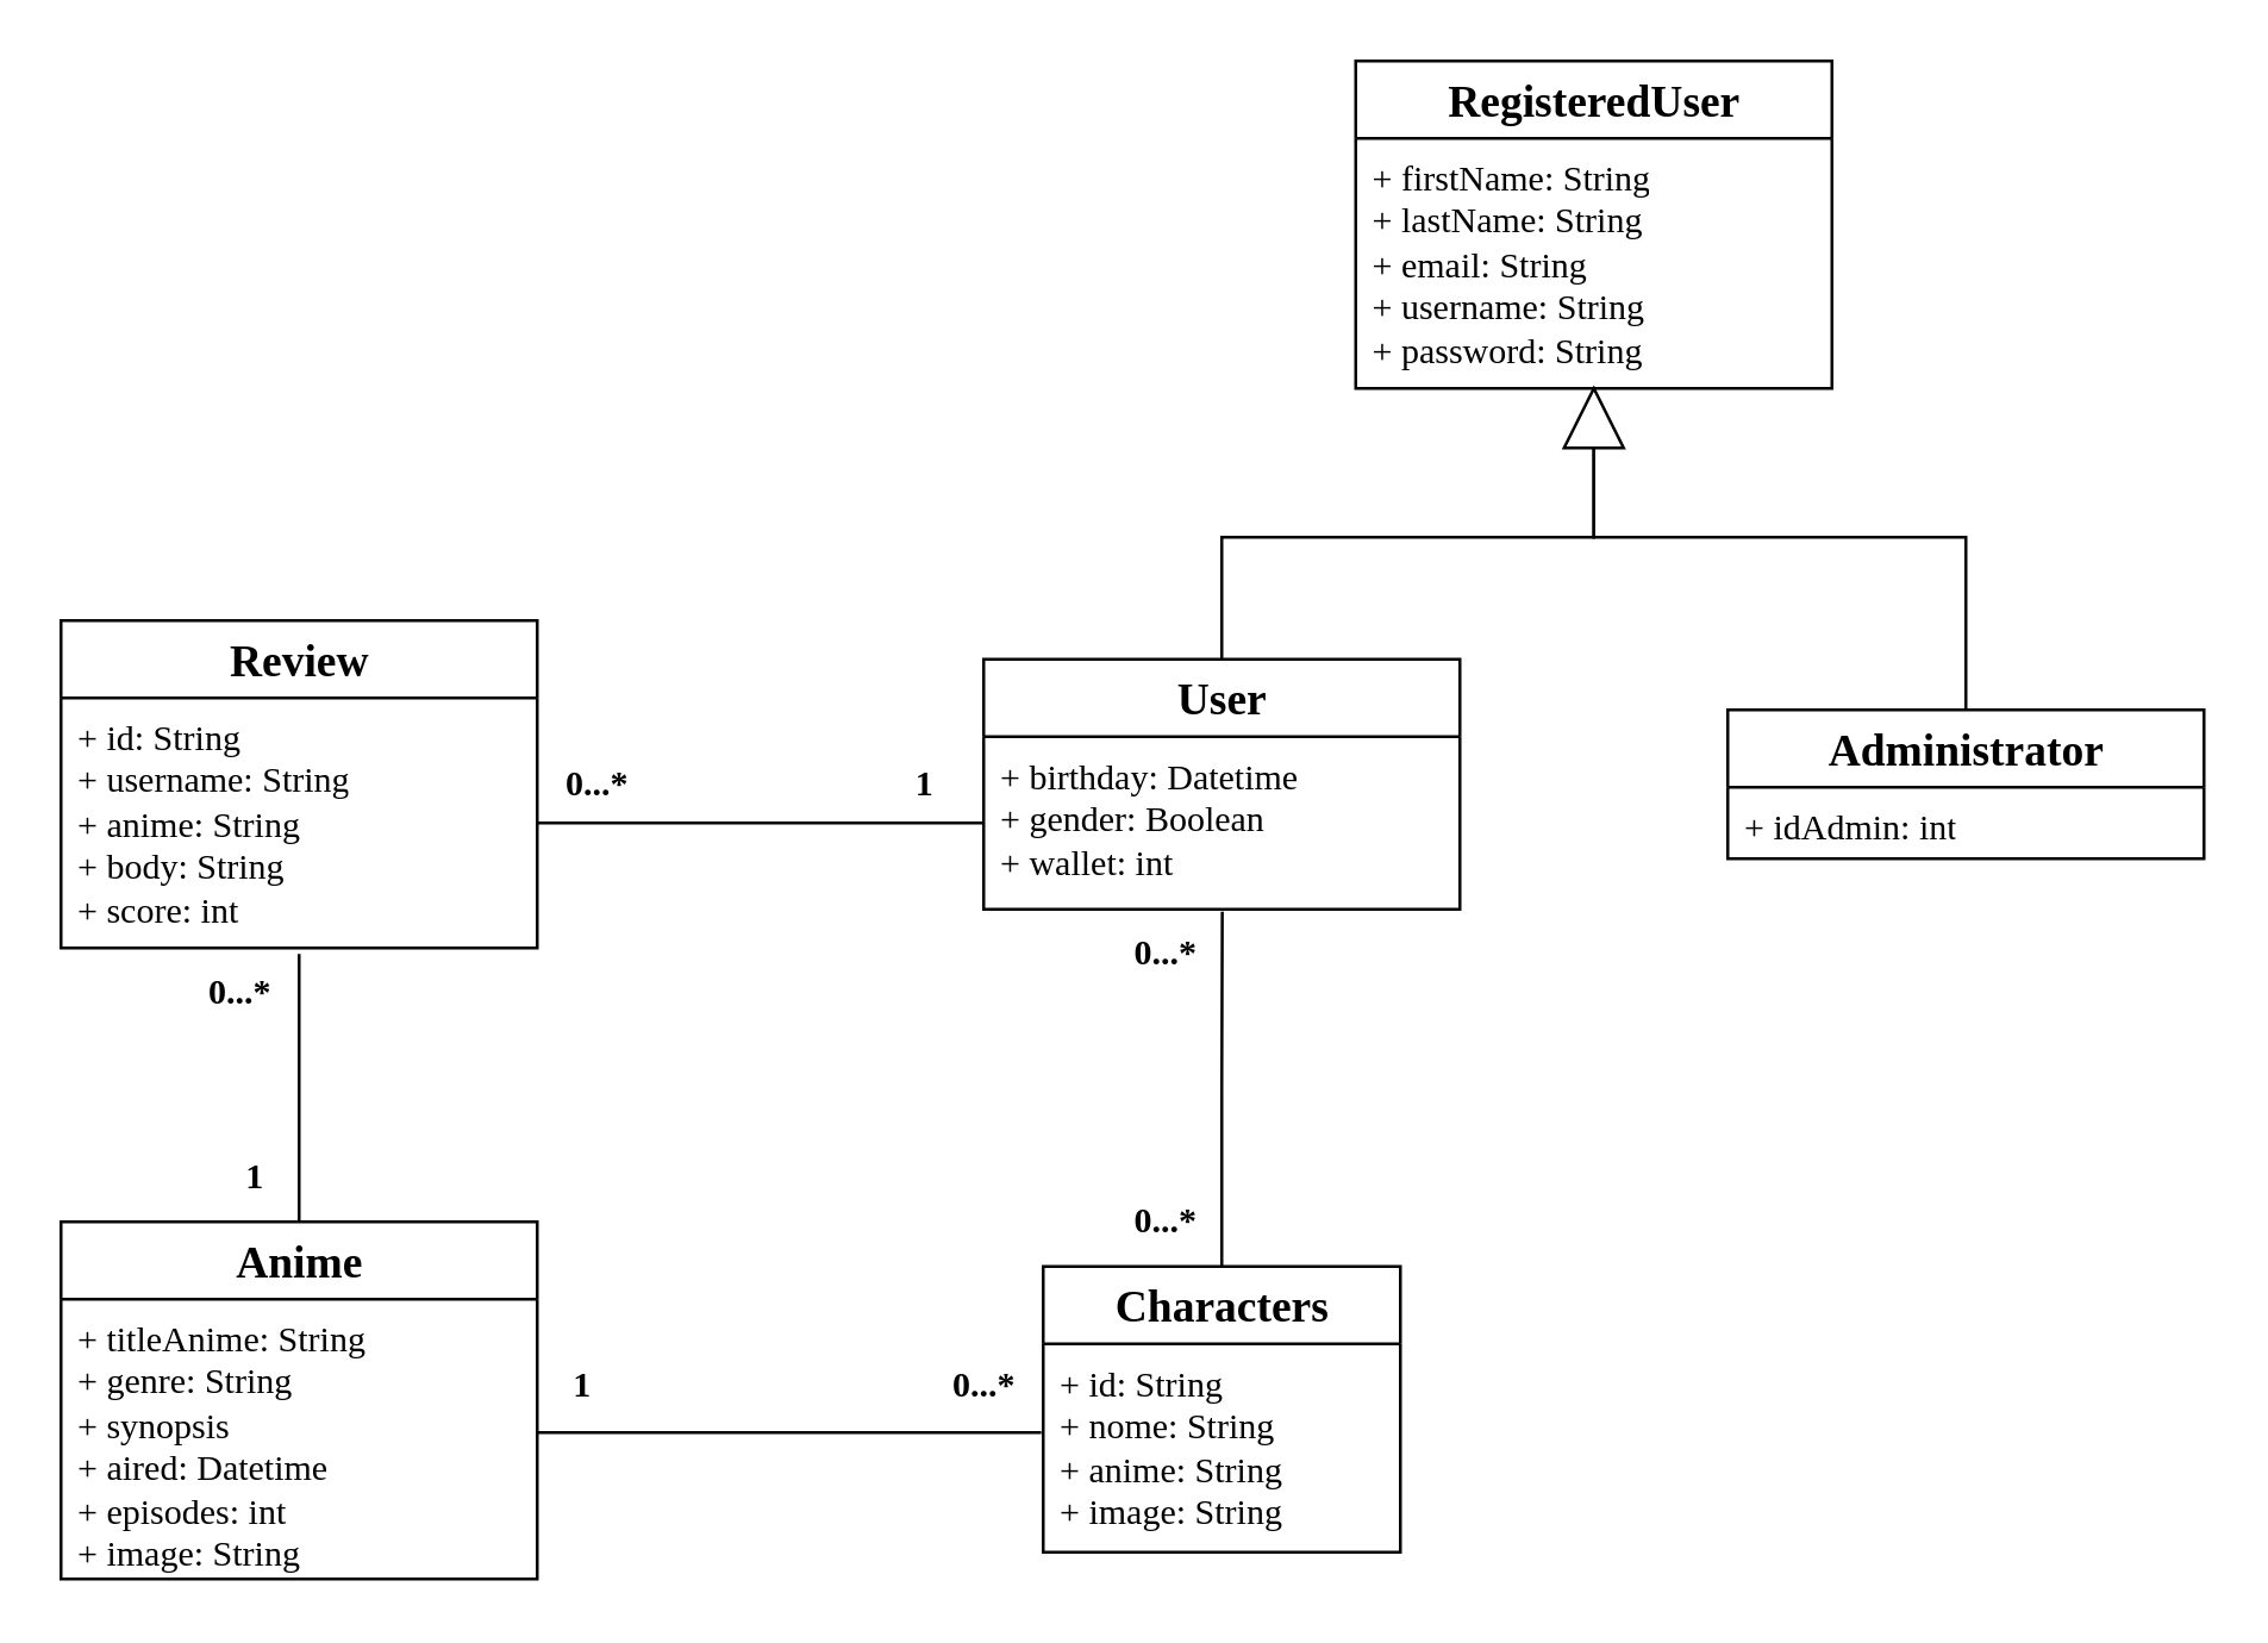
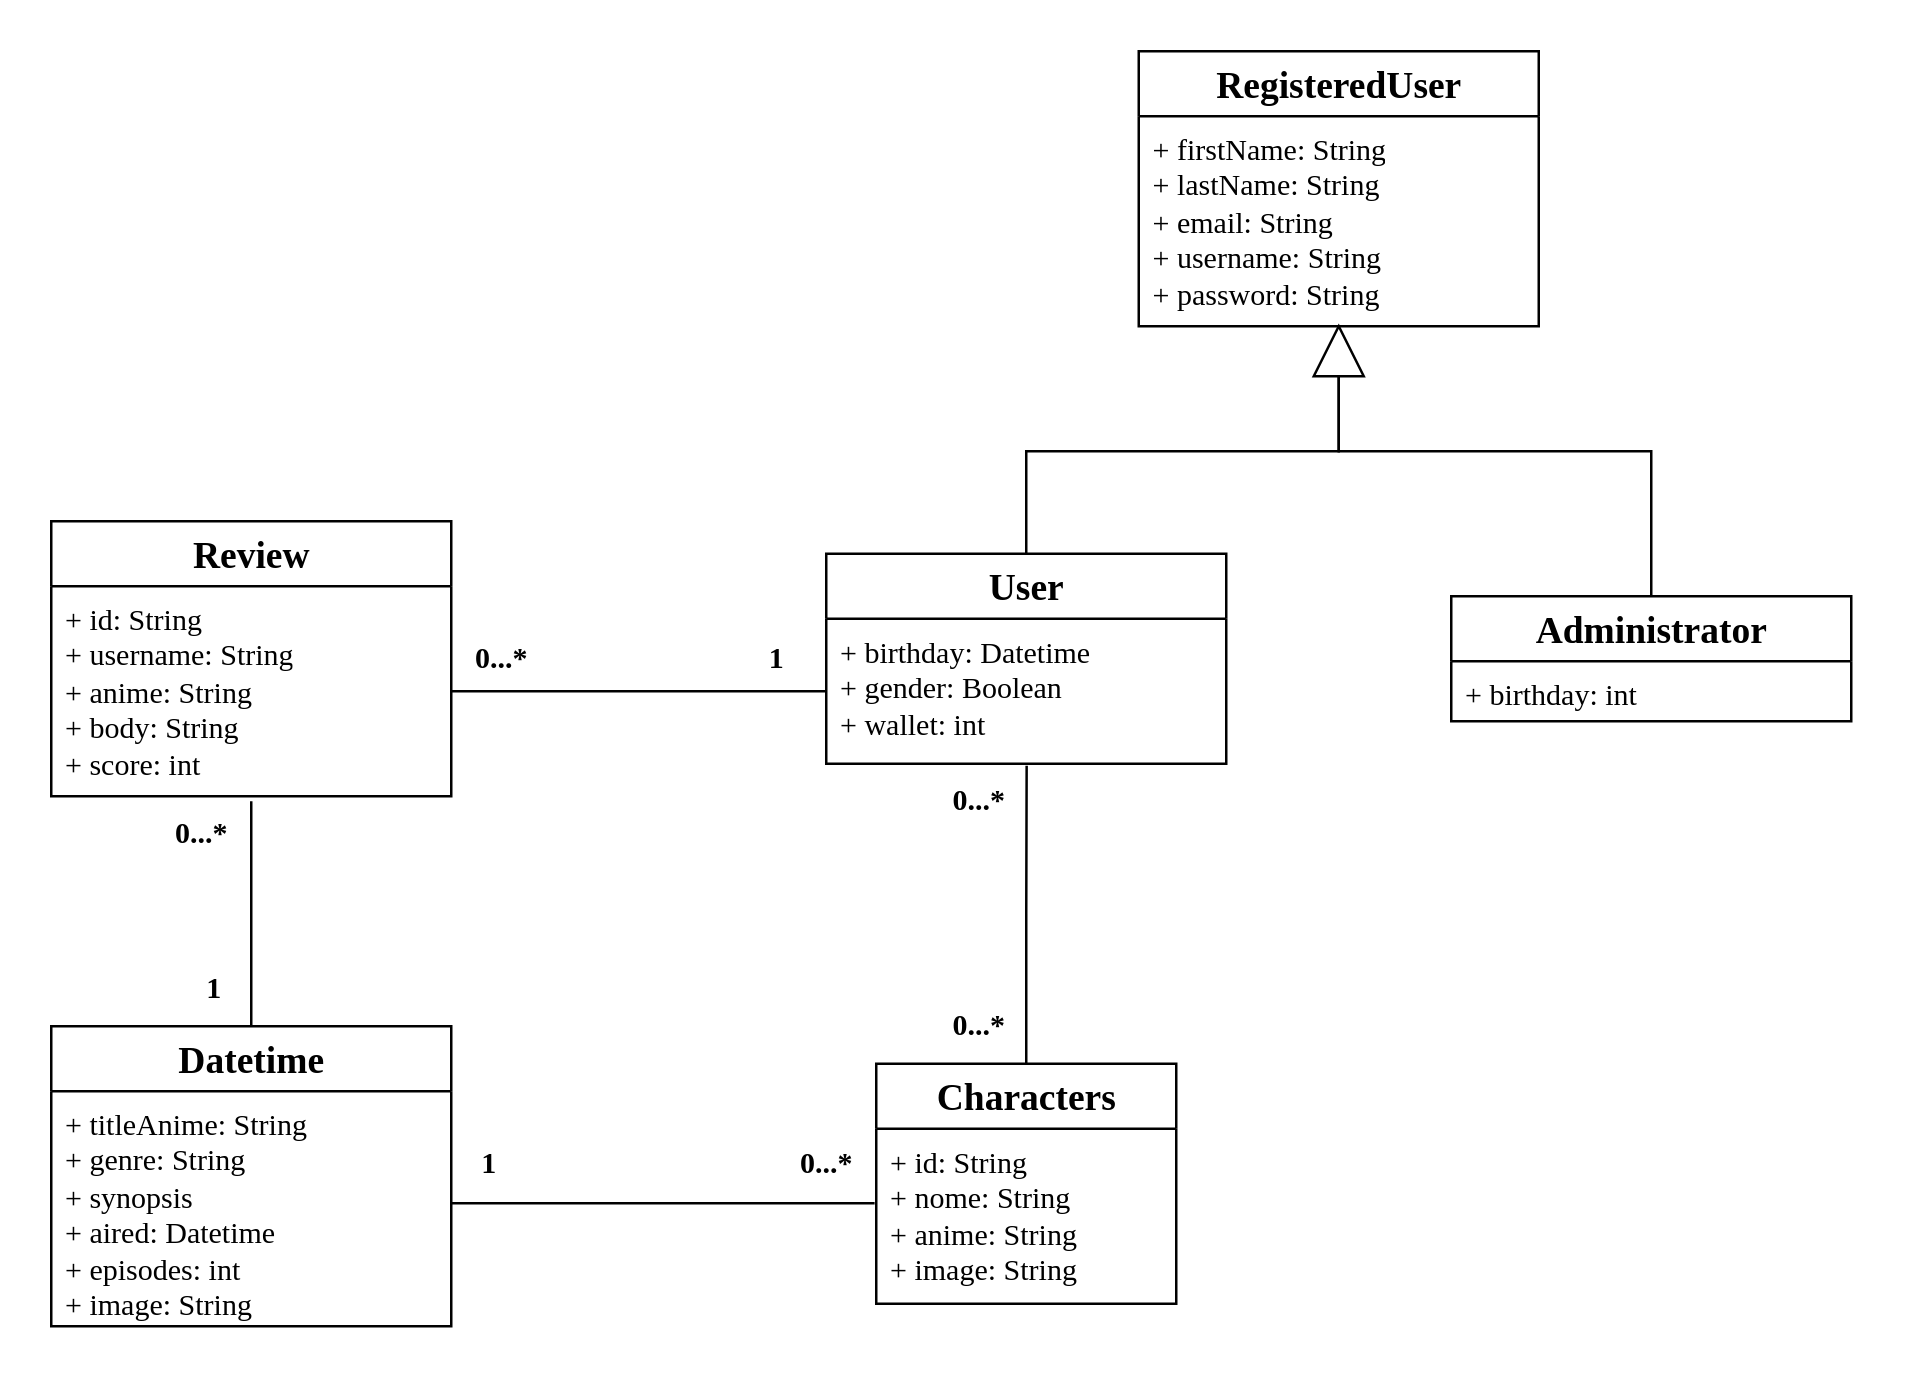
- <mxCell id="8" value="+ idAdmin: int" style="text;html=1;strokeColor=none;fillColor=none;align=left;verticalAlign=top;spacingLeft=4;spacingRight=4;whiteSpace=wrap;overflow=hidden;rotatable=0;points=[[0,0.5],[1,0.5]];portConstraint=eastwest;rounded=0;fontFamily=Verdana;" parent="7" vertex="1"><mxGeometry y="26" width="160" height="24" as="geometry" /></mxCell>
+ <mxCell id="8" value="+ birthday: int" style="text;html=1;strokeColor=none;fillColor=none;align=left;verticalAlign=top;spacingLeft=4;spacingRight=4;whiteSpace=wrap;overflow=hidden;rotatable=0;points=[[0,0.5],[1,0.5]];portConstraint=eastwest;rounded=0;fontFamily=Verdana;" parent="7" vertex="1"><mxGeometry y="26" width="160" height="24" as="geometry" /></mxCell>
- <mxCell id="18" value="&lt;b style=&quot;&quot;&gt;&lt;font style=&quot;font-size: 15px;&quot;&gt;Anime&lt;/font&gt;&lt;br&gt;&lt;/b&gt;" style="swimlane;html=1;fontStyle=0;childLayout=stackLayout;horizontal=1;startSize=26;fillColor=none;horizontalStack=0;resizeParent=1;resizeLast=0;collapsible=1;marginBottom=0;swimlaneFillColor=#ffffff;rounded=0;shadow=0;comic=0;labelBackgroundColor=none;strokeWidth=1;fontFamily=Verdana;fontSize=10;align=center;" parent="1" vertex="1"><mxGeometry x="20" y="410" width="160" height="120" as="geometry"><mxRectangle x="350" y="42" width="130" height="30" as="alternateBounds" /></mxGeometry></mxCell>
+ <mxCell id="18" value="&lt;b style=&quot;&quot;&gt;&lt;font style=&quot;font-size: 15px;&quot;&gt;Datetime&lt;/font&gt;&lt;br&gt;&lt;/b&gt;" style="swimlane;html=1;fontStyle=0;childLayout=stackLayout;horizontal=1;startSize=26;fillColor=none;horizontalStack=0;resizeParent=1;resizeLast=0;collapsible=1;marginBottom=0;swimlaneFillColor=#ffffff;rounded=0;shadow=0;comic=0;labelBackgroundColor=none;strokeWidth=1;fontFamily=Verdana;fontSize=10;align=center;" parent="1" vertex="1"><mxGeometry x="20" y="410" width="160" height="120" as="geometry"><mxRectangle x="350" y="42" width="130" height="30" as="alternateBounds" /></mxGeometry></mxCell>
